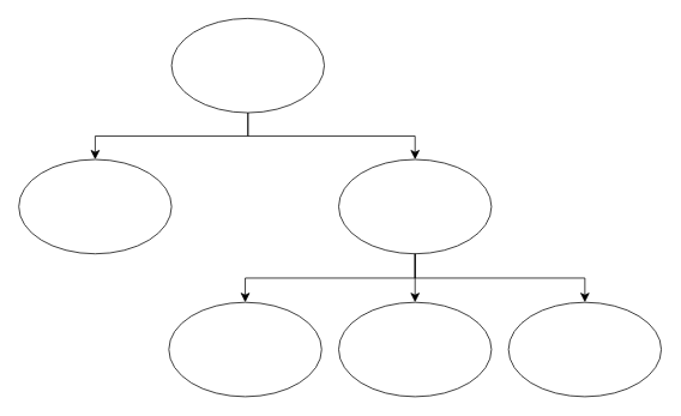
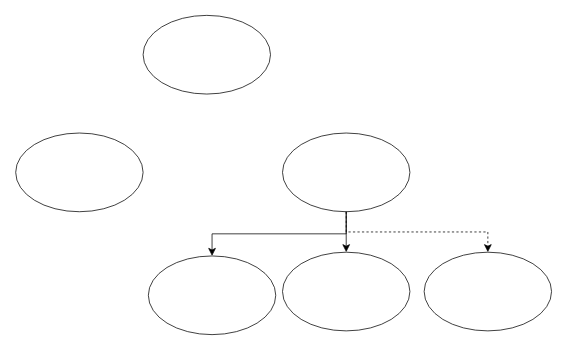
- <mxCell id="3" style="edgeStyle=orthogonalEdgeStyle;rounded=0;orthogonalLoop=1;jettySize=auto;html=1;exitX=0.5;exitY=1;exitDx=0;exitDy=0;entryX=0.5;entryY=0;entryDx=0;entryDy=0;startArrow=none;startFill=0;startSize=9;endArrow=classic;endFill=1;endSize=8;strokeWidth=1;fontSize=20;fontColor=#FFFFFF;" edge="1" parent="1" source="4" target="5"><mxGeometry relative="1" as="geometry" /></mxCell>
- <mxCell id="2" style="edgeStyle=orthogonalEdgeStyle;rounded=0;orthogonalLoop=1;jettySize=auto;html=1;exitX=0.5;exitY=1;exitDx=0;exitDy=0;entryX=0.5;entryY=0;entryDx=0;entryDy=0;startArrow=none;startFill=0;startSize=9;endArrow=classic;endFill=1;endSize=8;strokeWidth=1;fontSize=20;fontColor=#FFFFFF;" edge="1" parent="1" source="4" target="10"><mxGeometry relative="1" as="geometry" /></mxCell>
- <mxCell id="9" style="edgeStyle=orthogonalEdgeStyle;rounded=0;orthogonalLoop=1;jettySize=auto;html=1;exitX=0.5;exitY=1;exitDx=0;exitDy=0;entryX=0.5;entryY=0;entryDx=0;entryDy=0;startArrow=none;startFill=0;startSize=9;endArrow=classic;endFill=1;endSize=8;strokeWidth=1;fontSize=20;fontColor=#FFFFFF;" edge="1" parent="1" source="10" target="11"><mxGeometry relative="1" as="geometry" /></mxCell>
+ <mxCell id="9" style="edgeStyle=orthogonalEdgeStyle;rounded=0;orthogonalLoop=1;jettySize=auto;html=1;exitX=0.5;exitY=1;exitDx=0;exitDy=0;entryX=0.5;entryY=0;entryDx=0;entryDy=0;startArrow=none;startFill=0;startSize=9;endArrow=classic;endFill=1;endSize=8;strokeWidth=1;fontSize=20;fontColor=#FFFFFF;dashed=1;" edge="1" parent="1" source="10" target="11"><mxGeometry relative="1" as="geometry" /></mxCell>
- <mxCell id="6" value="Sensors Lead" style="ellipse;fillColor=none;fontSize=20;fontStyle=1;fontColor=#FFFFFF;" vertex="1" parent="1"><mxGeometry x="187" y="336" width="170" height="105" as="geometry" /></mxCell>
+ <mxCell id="6" value="Sensors Lead" style="ellipse;fillColor=none;fontSize=20;fontStyle=1;fontColor=#FFFFFF;" vertex="1" parent="1"><mxGeometry x="197" y="341" width="170" height="105" as="geometry" /></mxCell>
